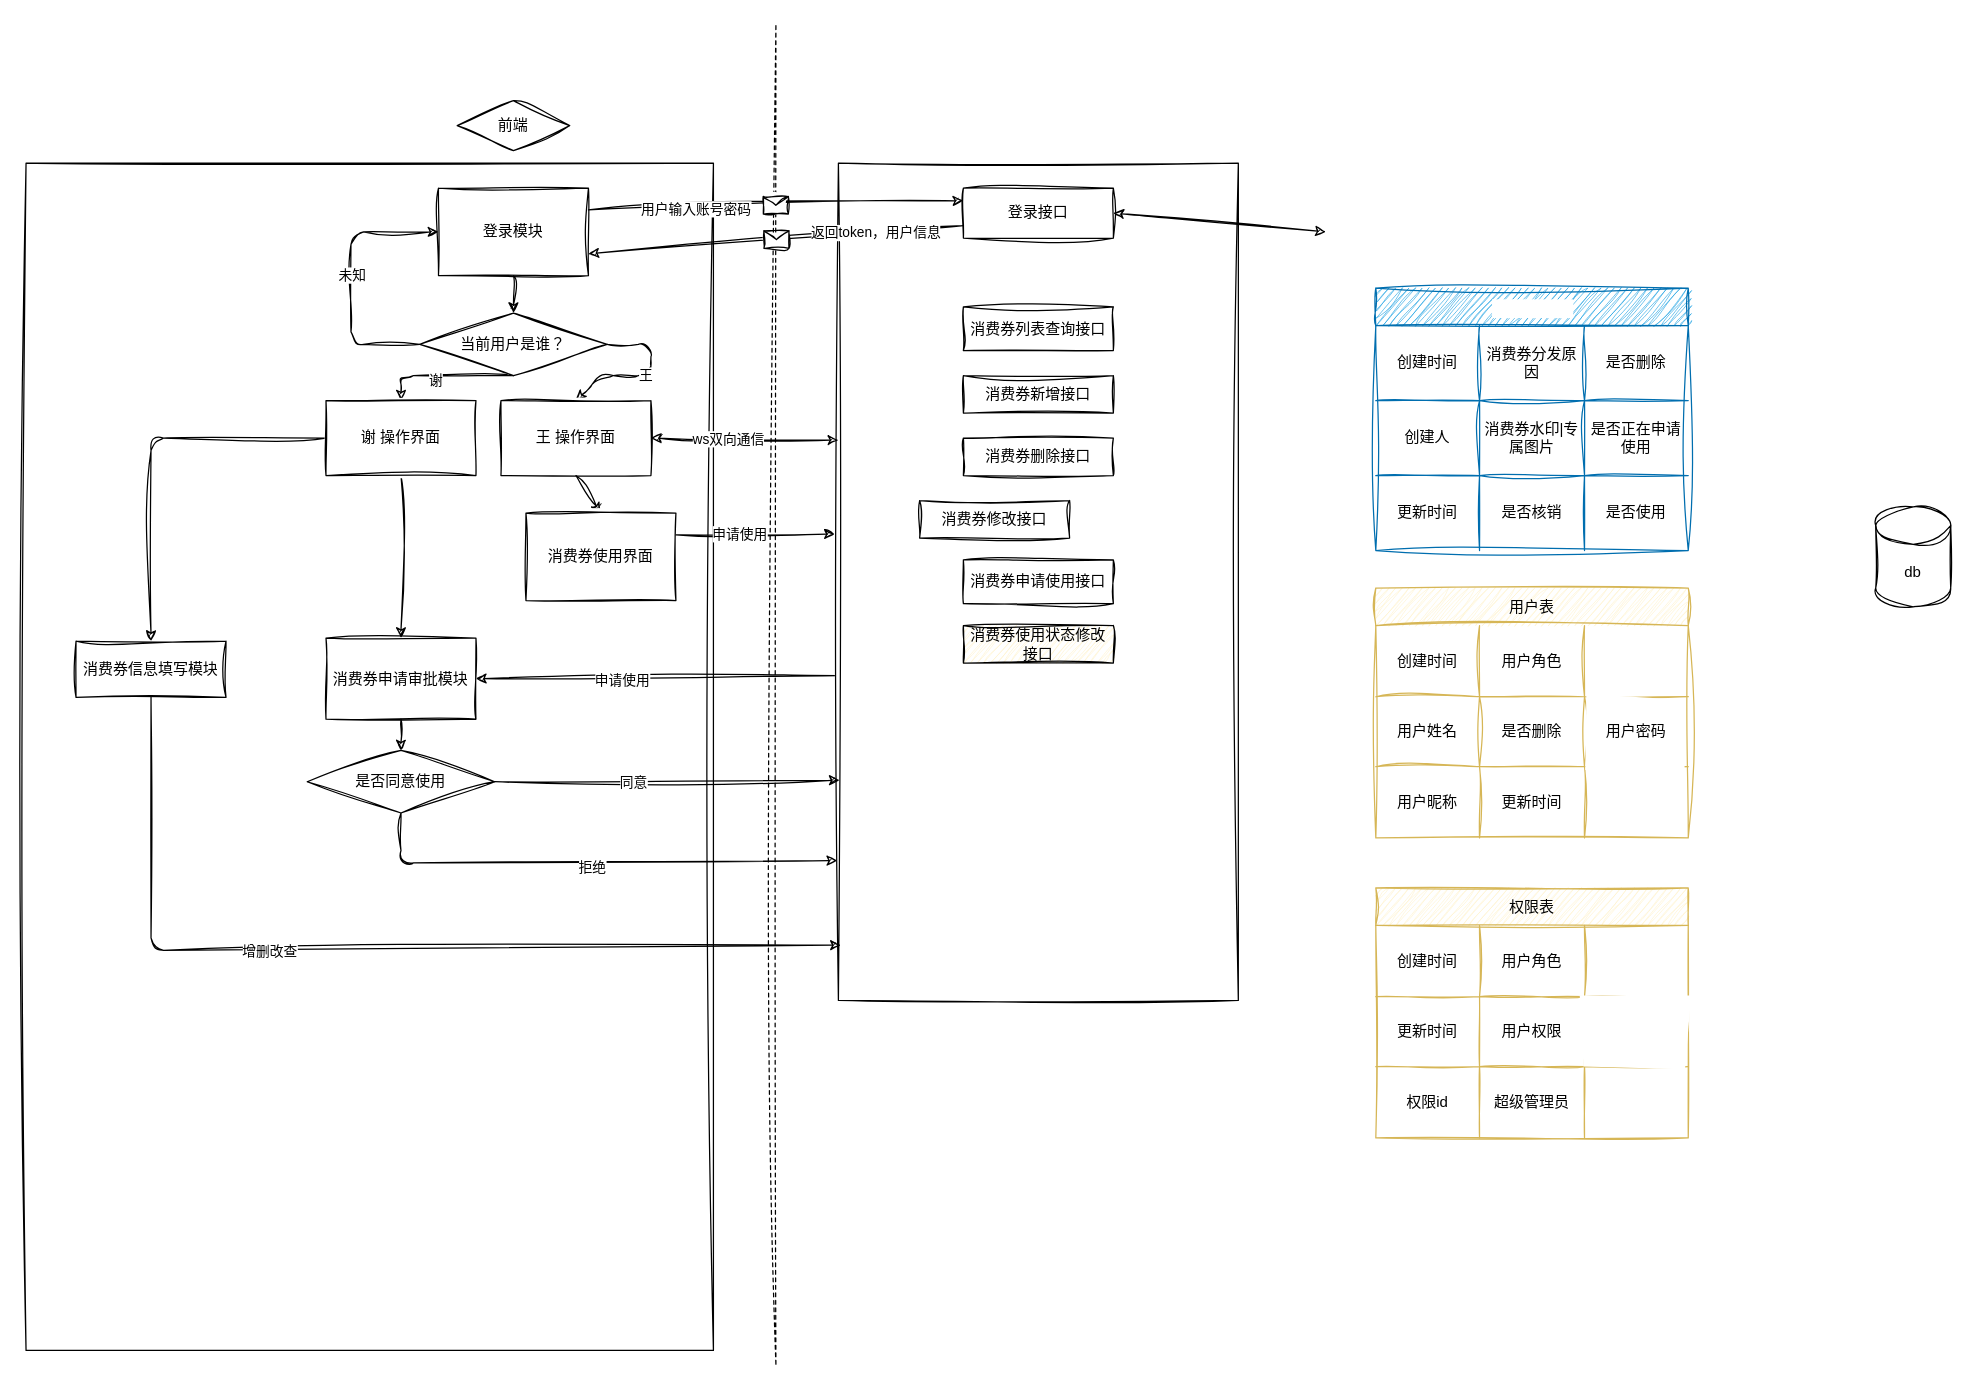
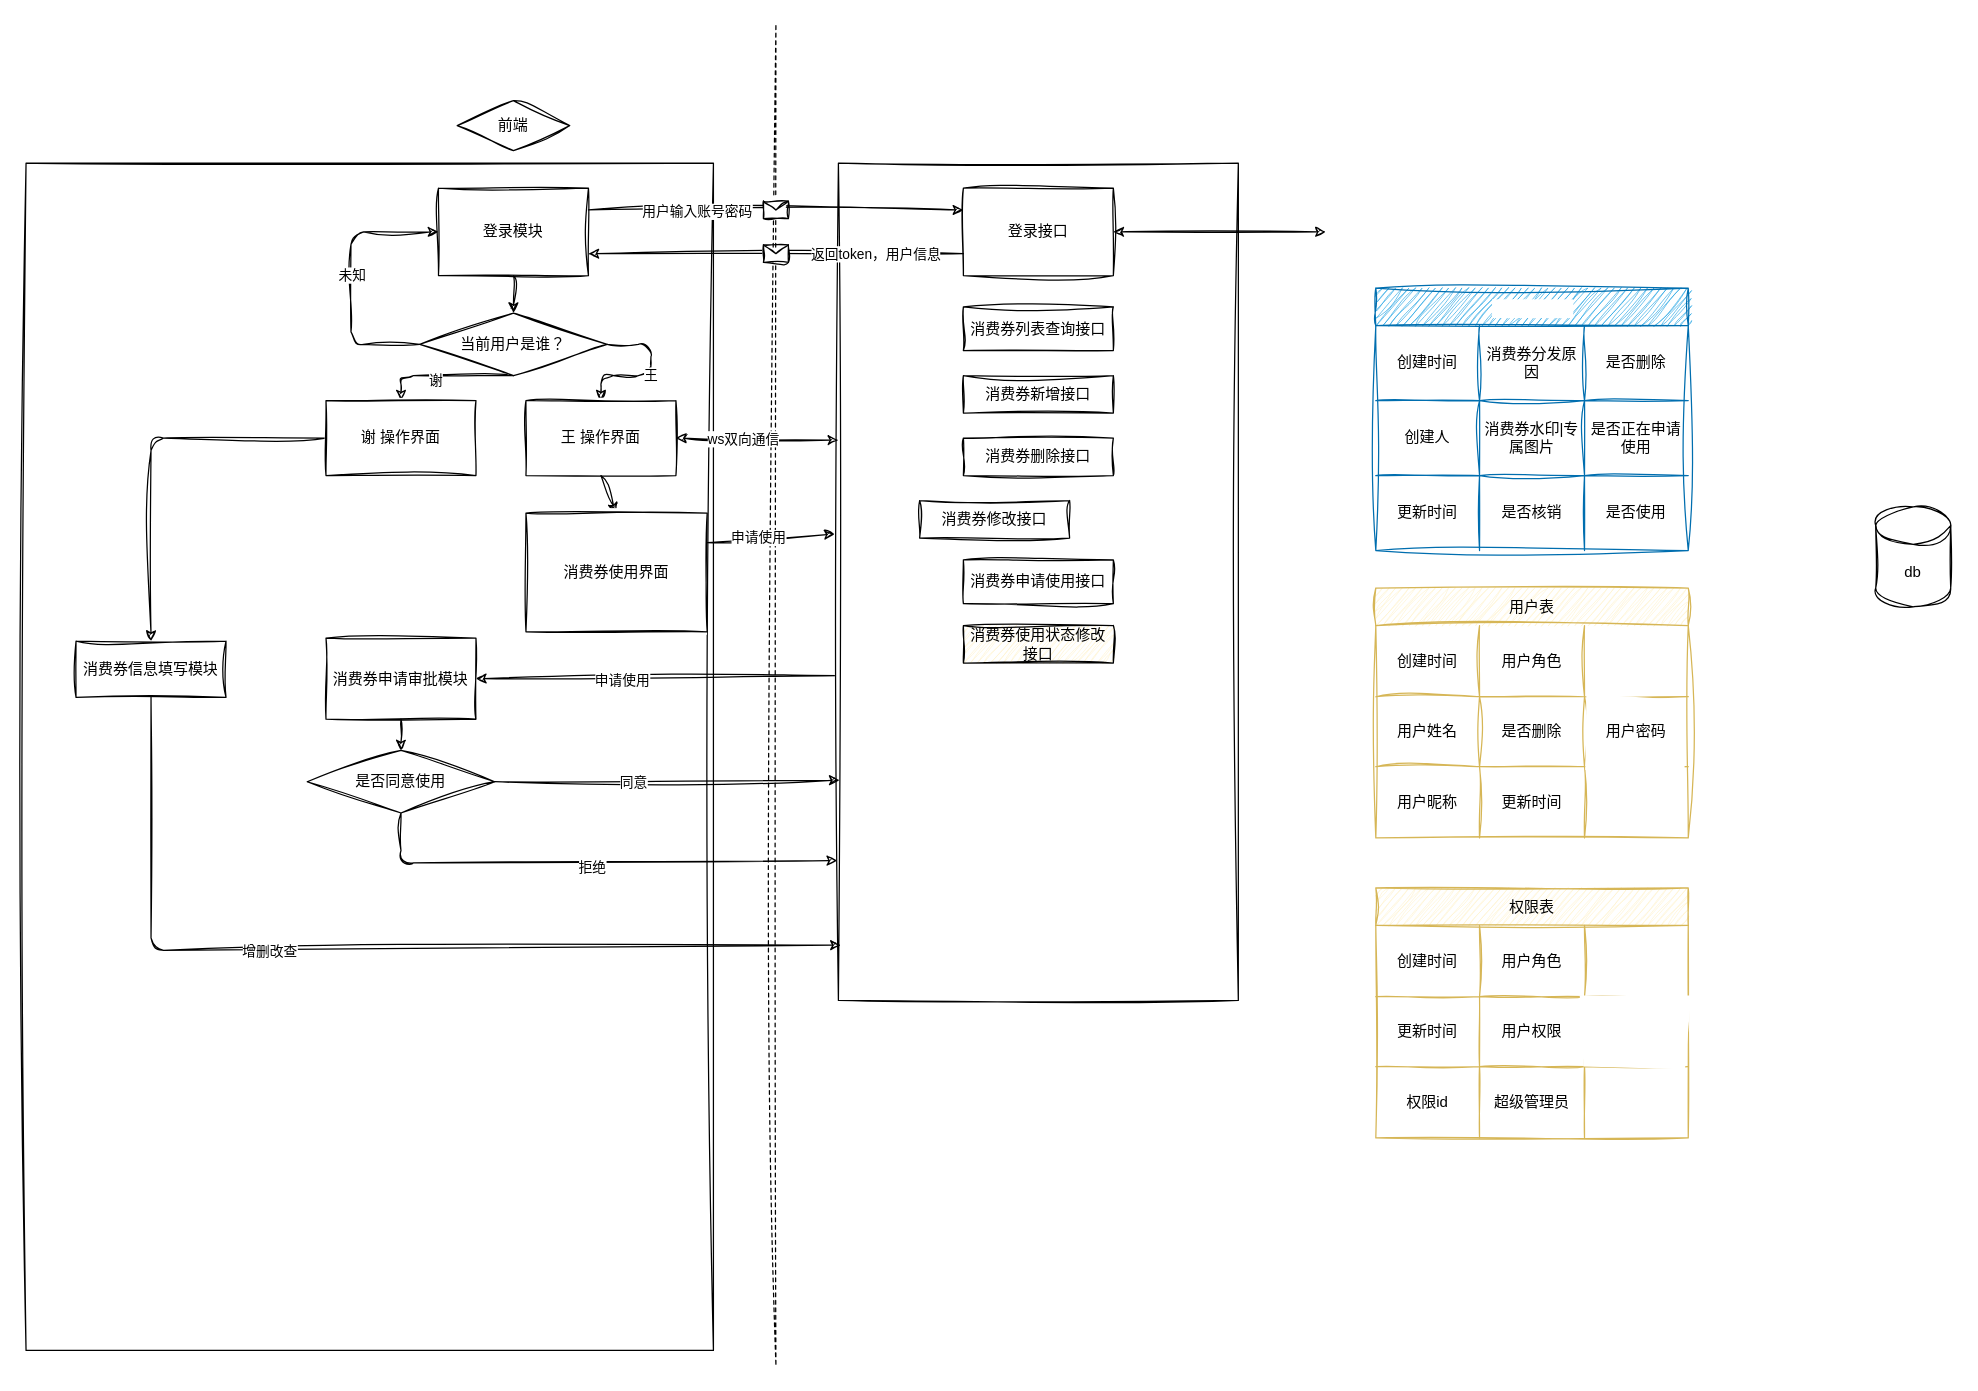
- <mxCell id="9" value="登录接口" style="rounded=0;whiteSpace=wrap;html=1;sketch=1;curveFitting=1;jiggle=2;" parent="1" vertex="1"><mxGeometry x="770" y="150" width="120" height="40" as="geometry" /></mxCell>
+ <mxCell id="9" value="登录接口" style="rounded=0;whiteSpace=wrap;html=1;sketch=1;curveFitting=1;jiggle=2;" parent="1" vertex="1"><mxGeometry x="770" y="150" width="120" height="70" as="geometry" /></mxCell>
- <mxCell id="28" value="王 操作界面" style="rounded=0;whiteSpace=wrap;html=1;sketch=1;curveFitting=1;jiggle=2;" parent="1" vertex="1"><mxGeometry x="400" y="320" width="120" height="60" as="geometry" /></mxCell>
+ <mxCell id="28" value="王 操作界面" style="rounded=0;whiteSpace=wrap;html=1;sketch=1;curveFitting=1;jiggle=2;" parent="1" vertex="1"><mxGeometry x="420" y="320" width="120" height="60" as="geometry" /></mxCell>
- <mxCell id="35" value="消费券使用界面" style="rounded=0;whiteSpace=wrap;html=1;sketch=1;curveFitting=1;jiggle=2;" parent="1" vertex="1"><mxGeometry x="420" y="410" width="120" height="70" as="geometry" /></mxCell>
+ <mxCell id="35" value="消费券使用界面" style="rounded=0;whiteSpace=wrap;html=1;sketch=1;curveFitting=1;jiggle=2;" parent="1" vertex="1"><mxGeometry x="420" y="410" width="145" height="95" as="geometry" /></mxCell>
- <mxCell id="24" style="edgeStyle=none;html=1;exitX=0.5;exitY=1;exitDx=0;exitDy=0;entryX=0.5;entryY=0;entryDx=0;entryDy=0;sketch=1;curveFitting=1;jiggle=2;" parent="1" source="26" target="30" edge="1"><mxGeometry relative="1" as="geometry" /></mxCell>
